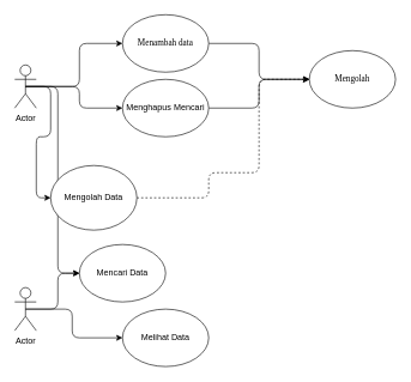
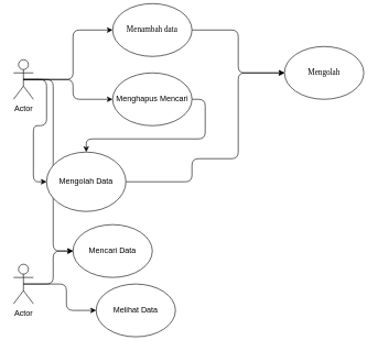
- <mxCell id="8" value="Menambah data" style="ellipse;whiteSpace=wrap;html=1;fontFamily=Times New Roman;" vertex="1" parent="1"><mxGeometry x="170" y="20" width="120" height="80" as="geometry" /></mxCell>
+ <mxCell id="8" value="Menambah data" style="ellipse;whiteSpace=wrap;html=1;fontFamily=Times New Roman;" vertex="1" parent="1"><mxGeometry x="170" y="5" width="120" height="80" as="geometry" /></mxCell>
- <mxCell id="9" style="edgeStyle=orthogonalEdgeStyle;rounded=1;orthogonalLoop=1;jettySize=auto;html=1;exitX=1;exitY=0.5;exitDx=0;exitDy=0;fontFamily=Times New Roman;" edge="1" parent="1" source="10" target="18"><mxGeometry relative="1" as="geometry" /></mxCell>
+ <mxCell id="9" style="edgeStyle=orthogonalEdgeStyle;rounded=1;orthogonalLoop=1;jettySize=auto;html=1;exitX=1;exitY=0.5;exitDx=0;exitDy=0;fontFamily=Times New Roman;" edge="1" parent="1" source="10" target="12"><mxGeometry relative="1" as="geometry" /></mxCell>
- <mxCell id="11" style="edgeStyle=orthogonalEdgeStyle;rounded=1;orthogonalLoop=1;jettySize=auto;html=1;exitX=1;exitY=0.5;exitDx=0;exitDy=0;fontFamily=Times New Roman;dashed=1;" edge="1" parent="1" source="12" target="18"><mxGeometry relative="1" as="geometry"><Array as="points"><mxPoint x="290" y="240" /><mxPoint x="360" y="240" /><mxPoint x="360" y="110" /></Array></mxGeometry></mxCell>
+ <mxCell id="11" style="edgeStyle=orthogonalEdgeStyle;rounded=1;orthogonalLoop=1;jettySize=auto;html=1;exitX=1;exitY=0.5;exitDx=0;exitDy=0;fontFamily=Times New Roman;" edge="1" parent="1" source="12" target="18"><mxGeometry relative="1" as="geometry"><Array as="points"><mxPoint x="290" y="240" /><mxPoint x="360" y="240" /><mxPoint x="360" y="110" /></Array></mxGeometry></mxCell>
- <mxCell id="14" value="Melihat Data" style="ellipse;whiteSpace=wrap;html=1;" vertex="1" parent="1"><mxGeometry x="170" y="430" width="120" height="80" as="geometry" /></mxCell>
+ <mxCell id="14" value="Melihat Data" style="ellipse;whiteSpace=wrap;html=1;" vertex="1" parent="1"><mxGeometry x="145" y="430" width="120" height="80" as="geometry" /></mxCell>
